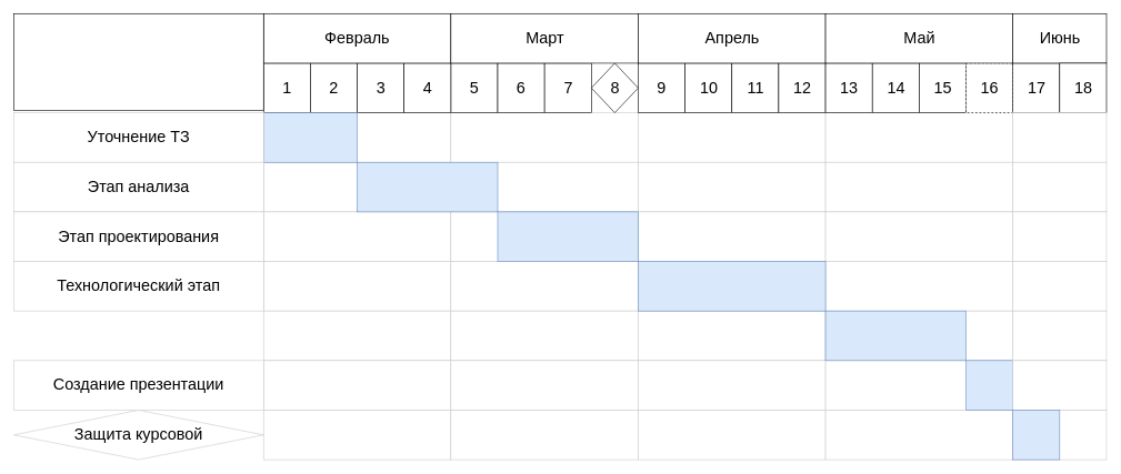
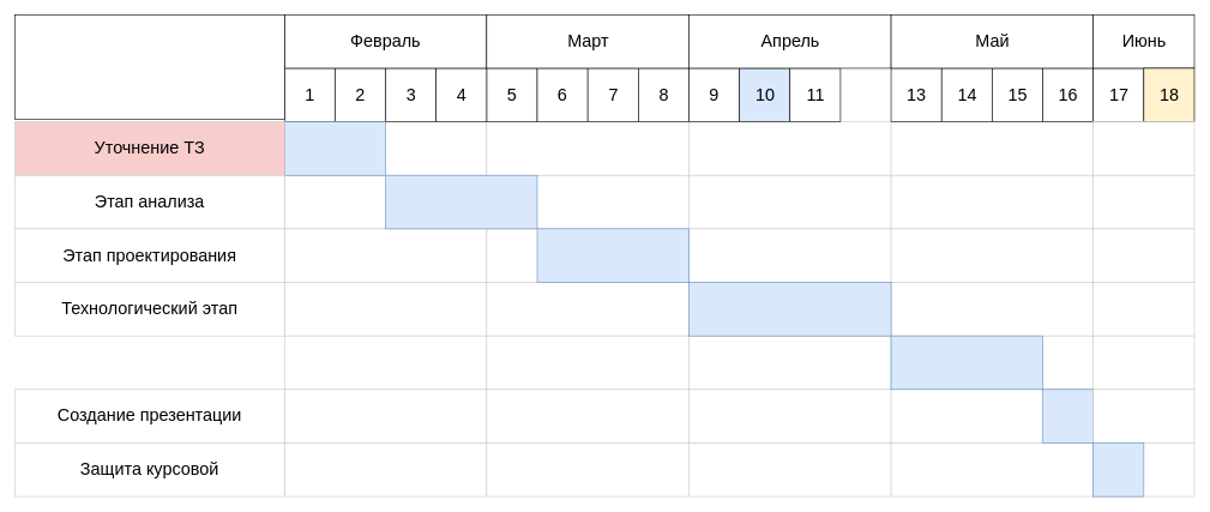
- <mxCell id="42" value="8" style="rhombus;strokeWidth=1;fontStyle=0;html=1;container=0;fontSize=24;align=center;" parent="2" vertex="1"><mxGeometry x="866.857" y="74.444" width="70.286" height="74.444" as="geometry" /></mxCell>
+ <mxCell id="42" value="8" style="strokeWidth=1;fontStyle=0;html=1;container=0;fontSize=24;align=center;" parent="2" vertex="1"><mxGeometry x="866.857" y="74.444" width="70.286" height="74.444" as="geometry" /></mxCell>
- <mxCell id="32" value="10" style="strokeWidth=1;fontStyle=0;html=1;container=0;fontSize=24;align=center;" parent="2" vertex="1"><mxGeometry x="1007.429" y="74.444" width="70.286" height="74.444" as="geometry" /></mxCell>
+ <mxCell id="32" value="10" style="strokeWidth=1;fontStyle=0;html=1;container=0;fontSize=24;align=center;fillColor=#dae8fc;" parent="2" vertex="1"><mxGeometry x="1007.429" y="74.444" width="70.286" height="74.444" as="geometry" /></mxCell>
- <mxCell id="34" value="12" style="strokeWidth=1;fontStyle=0;html=1;container=0;fontSize=24;align=center;" parent="2" vertex="1"><mxGeometry x="1148" y="74.444" width="70.286" height="74.444" as="geometry" /></mxCell>
- <mxCell id="38" value="16" style="strokeWidth=1;fontStyle=0;html=1;container=0;fontSize=24;align=center;dashed=1;" parent="2" vertex="1"><mxGeometry x="1429.143" y="74.444" width="70.286" height="74.444" as="geometry" /></mxCell>
+ <mxCell id="38" value="16" style="strokeWidth=1;fontStyle=0;html=1;container=0;fontSize=24;align=center;" parent="2" vertex="1"><mxGeometry x="1429.143" y="74.444" width="70.286" height="74.444" as="geometry" /></mxCell>
- <mxCell id="59" value="18" style="strokeWidth=1;fontStyle=0;html=1;container=0;fontSize=24;align=center;" vertex="1" parent="2"><mxGeometry x="1569.714" y="74.444" width="70.286" height="74.444" as="geometry" /></mxCell>
+ <mxCell id="59" value="18" style="strokeWidth=1;fontStyle=0;html=1;container=0;fontSize=24;align=center;fillColor=#fff2cc;" vertex="1" parent="2"><mxGeometry x="1569.714" y="74.444" width="70.286" height="74.444" as="geometry" /></mxCell>
- <mxCell id="68" value="Уточнение ТЗ" style="align=center;strokeColor=#CCCCCC;html=1;container=0;fontSize=24;" parent="2" vertex="1"><mxGeometry y="148.889" width="374.857" height="74.444" as="geometry" /></mxCell>
+ <mxCell id="68" value="Уточнение ТЗ" style="align=center;strokeColor=#CCCCCC;html=1;container=0;fontSize=24;fillColor=#f8cecc;" parent="2" vertex="1"><mxGeometry y="148.889" width="374.857" height="74.444" as="geometry" /></mxCell>
- <mxCell id="73" value="Защита курсовой" style="rhombus;align=center;strokeColor=#CCCCCC;html=1;container=0;fontSize=24;" parent="2" vertex="1"><mxGeometry y="595.556" width="374.857" height="74.444" as="geometry" /></mxCell>
+ <mxCell id="73" value="Защита курсовой" style="align=center;strokeColor=#CCCCCC;html=1;container=0;fontSize=24;" parent="2" vertex="1"><mxGeometry y="595.556" width="374.857" height="74.444" as="geometry" /></mxCell>
